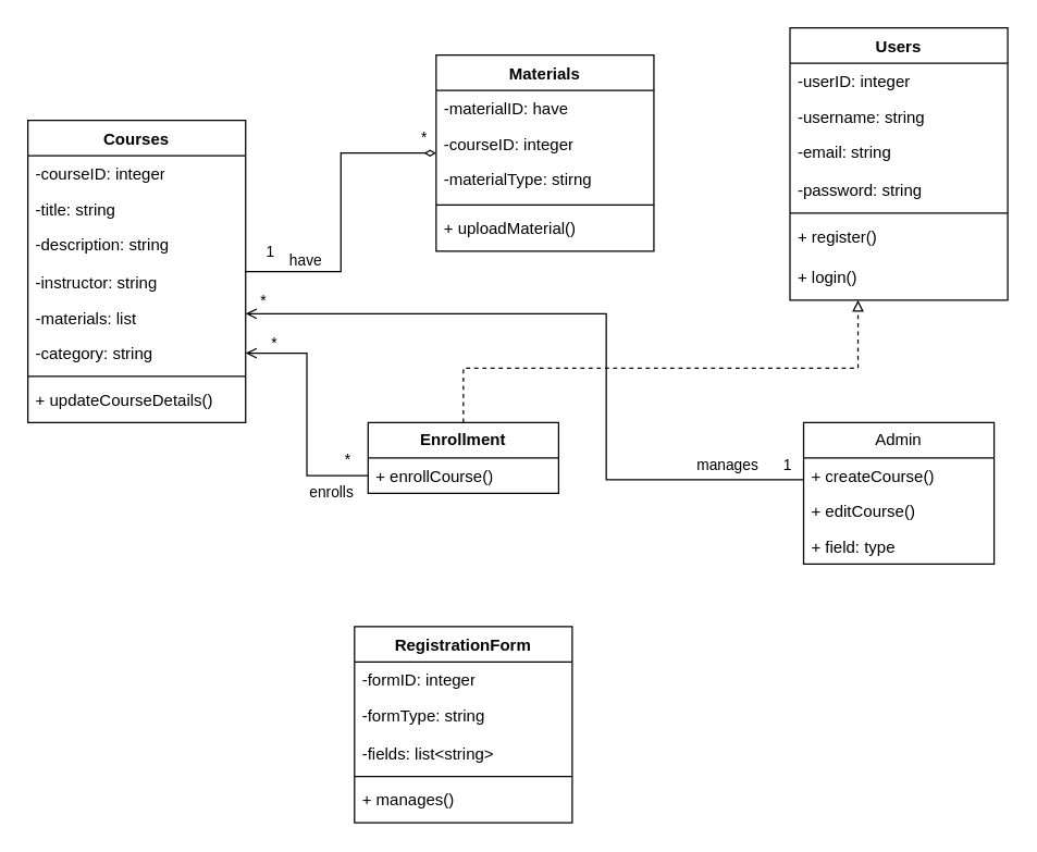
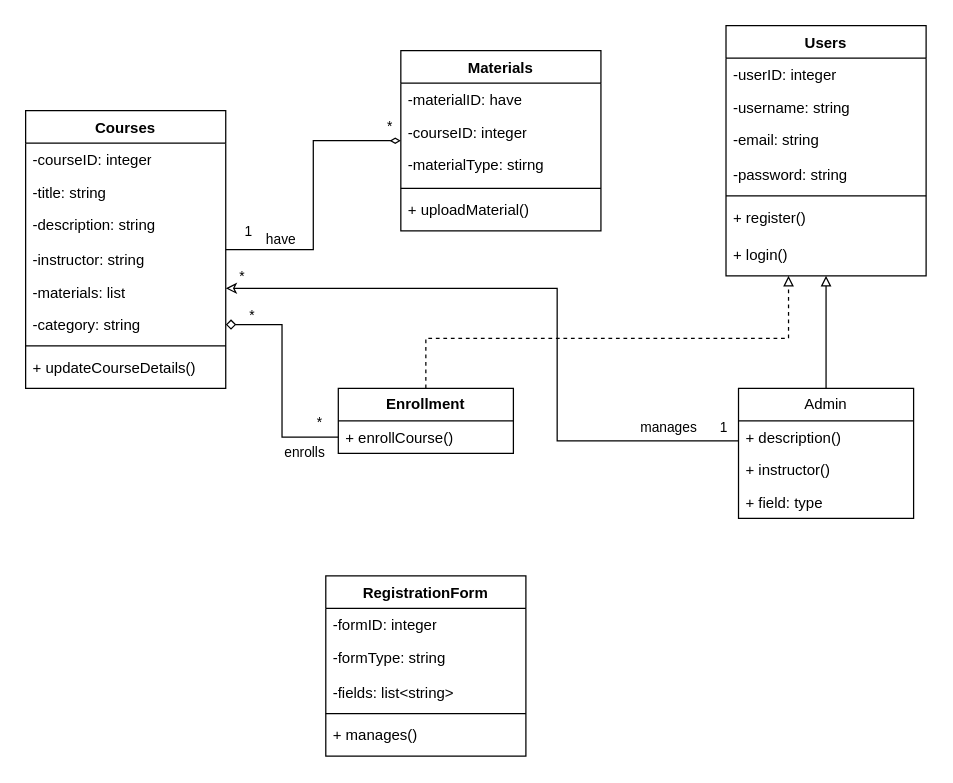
- <mxCell id="24" style="edgeStyle=orthogonalEdgeStyle;rounded=0;orthogonalLoop=1;jettySize=auto;html=1;endArrow=open;endFill=0;" parent="1" source="28" target="6" edge="1"><mxGeometry relative="1" as="geometry"><Array as="points"><mxPoint x="445" y="352" /><mxPoint x="445" y="230" /></Array></mxGeometry></mxCell>
+ <mxCell id="24" style="edgeStyle=orthogonalEdgeStyle;rounded=0;orthogonalLoop=1;jettySize=auto;html=1;endArrow=classic;endFill=0;" parent="1" source="28" target="6" edge="1"><mxGeometry relative="1" as="geometry"><Array as="points"><mxPoint x="445" y="352" /><mxPoint x="445" y="230" /></Array></mxGeometry></mxCell>
- <mxCell id="47" style="edgeStyle=orthogonalEdgeStyle;rounded=0;orthogonalLoop=1;jettySize=auto;html=1;entryX=1;entryY=0.5;entryDx=0;entryDy=0;endArrow=open;endFill=0;" parent="1" source="46" target="12" edge="1"><mxGeometry relative="1" as="geometry" /></mxCell>
+ <mxCell id="47" style="edgeStyle=orthogonalEdgeStyle;rounded=0;orthogonalLoop=1;jettySize=auto;html=1;entryX=1;entryY=0.5;entryDx=0;entryDy=0;endArrow=diamond;endFill=0;" parent="1" source="46" target="12" edge="1"><mxGeometry relative="1" as="geometry" /></mxCell>
+ <mxCell id="23" style="edgeStyle=orthogonalEdgeStyle;rounded=0;orthogonalLoop=1;jettySize=auto;html=1;endArrow=block;endFill=0;" parent="1" source="28" target="15" edge="1"><mxGeometry relative="1" as="geometry" /></mxCell>
- <mxCell id="29" value="+ createCourse()" style="text;strokeColor=none;fillColor=none;align=left;verticalAlign=top;spacingLeft=4;spacingRight=4;overflow=hidden;rotatable=0;points=[[0,0.5],[1,0.5]];portConstraint=eastwest;whiteSpace=wrap;html=1;" parent="28" vertex="1"><mxGeometry y="26" width="140" height="26" as="geometry" /></mxCell>
+ <mxCell id="29" value="+ description()" style="text;strokeColor=none;fillColor=none;align=left;verticalAlign=top;spacingLeft=4;spacingRight=4;overflow=hidden;rotatable=0;points=[[0,0.5],[1,0.5]];portConstraint=eastwest;whiteSpace=wrap;html=1;" parent="28" vertex="1"><mxGeometry y="26" width="140" height="26" as="geometry" /></mxCell>
- <mxCell id="30" value="+ editCourse()" style="text;strokeColor=none;fillColor=none;align=left;verticalAlign=top;spacingLeft=4;spacingRight=4;overflow=hidden;rotatable=0;points=[[0,0.5],[1,0.5]];portConstraint=eastwest;whiteSpace=wrap;html=1;" parent="28" vertex="1"><mxGeometry y="52" width="140" height="26" as="geometry" /></mxCell>
+ <mxCell id="30" value="+ instructor()" style="text;strokeColor=none;fillColor=none;align=left;verticalAlign=top;spacingLeft=4;spacingRight=4;overflow=hidden;rotatable=0;points=[[0,0.5],[1,0.5]];portConstraint=eastwest;whiteSpace=wrap;html=1;" parent="28" vertex="1"><mxGeometry y="52" width="140" height="26" as="geometry" /></mxCell>
